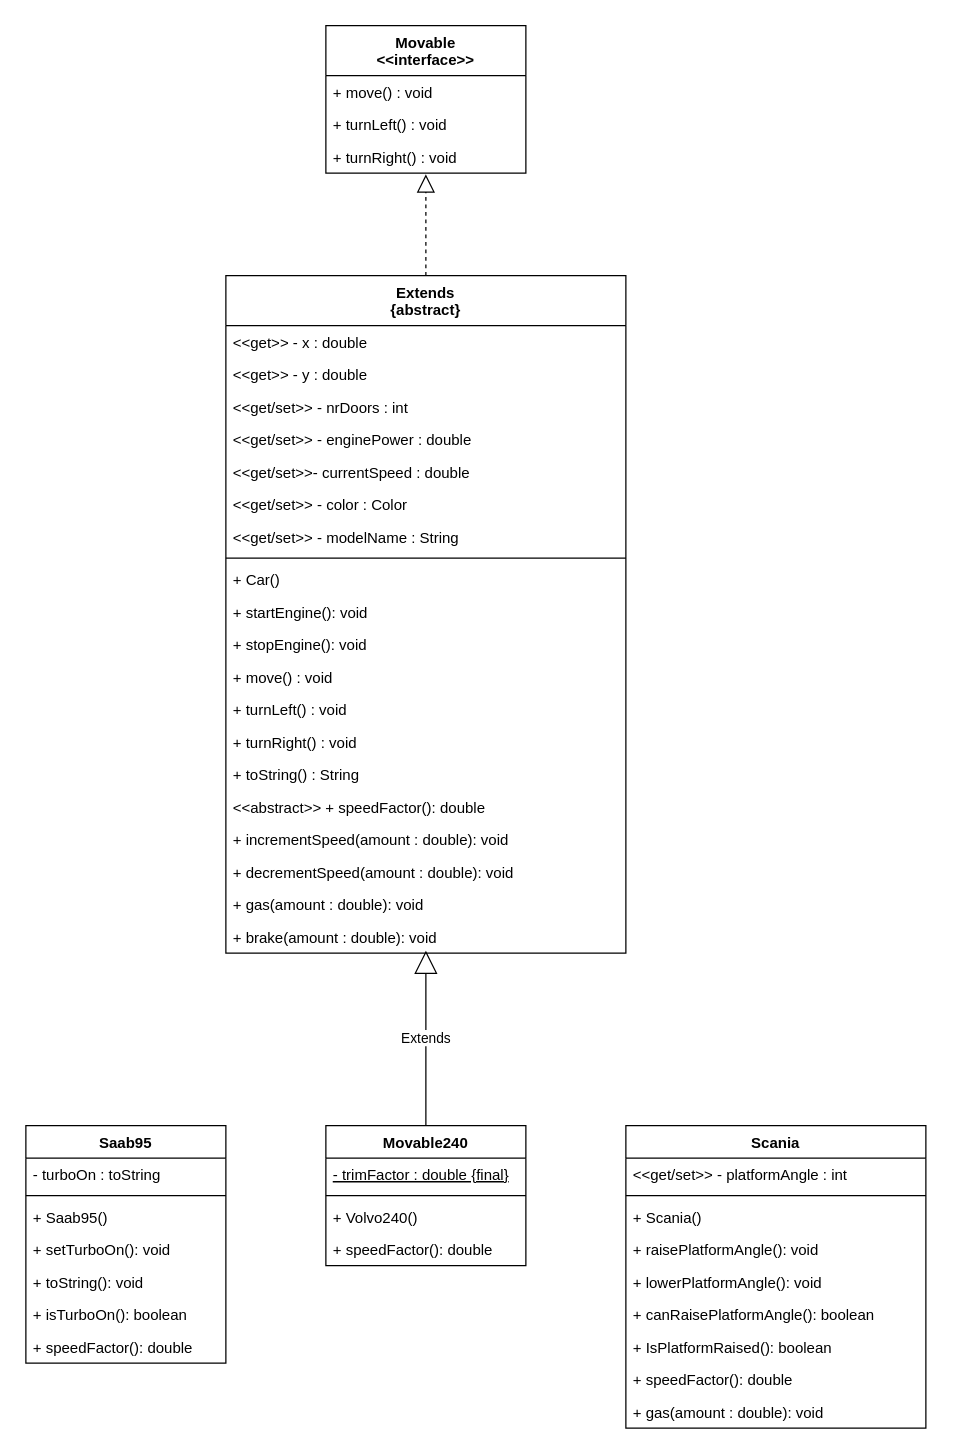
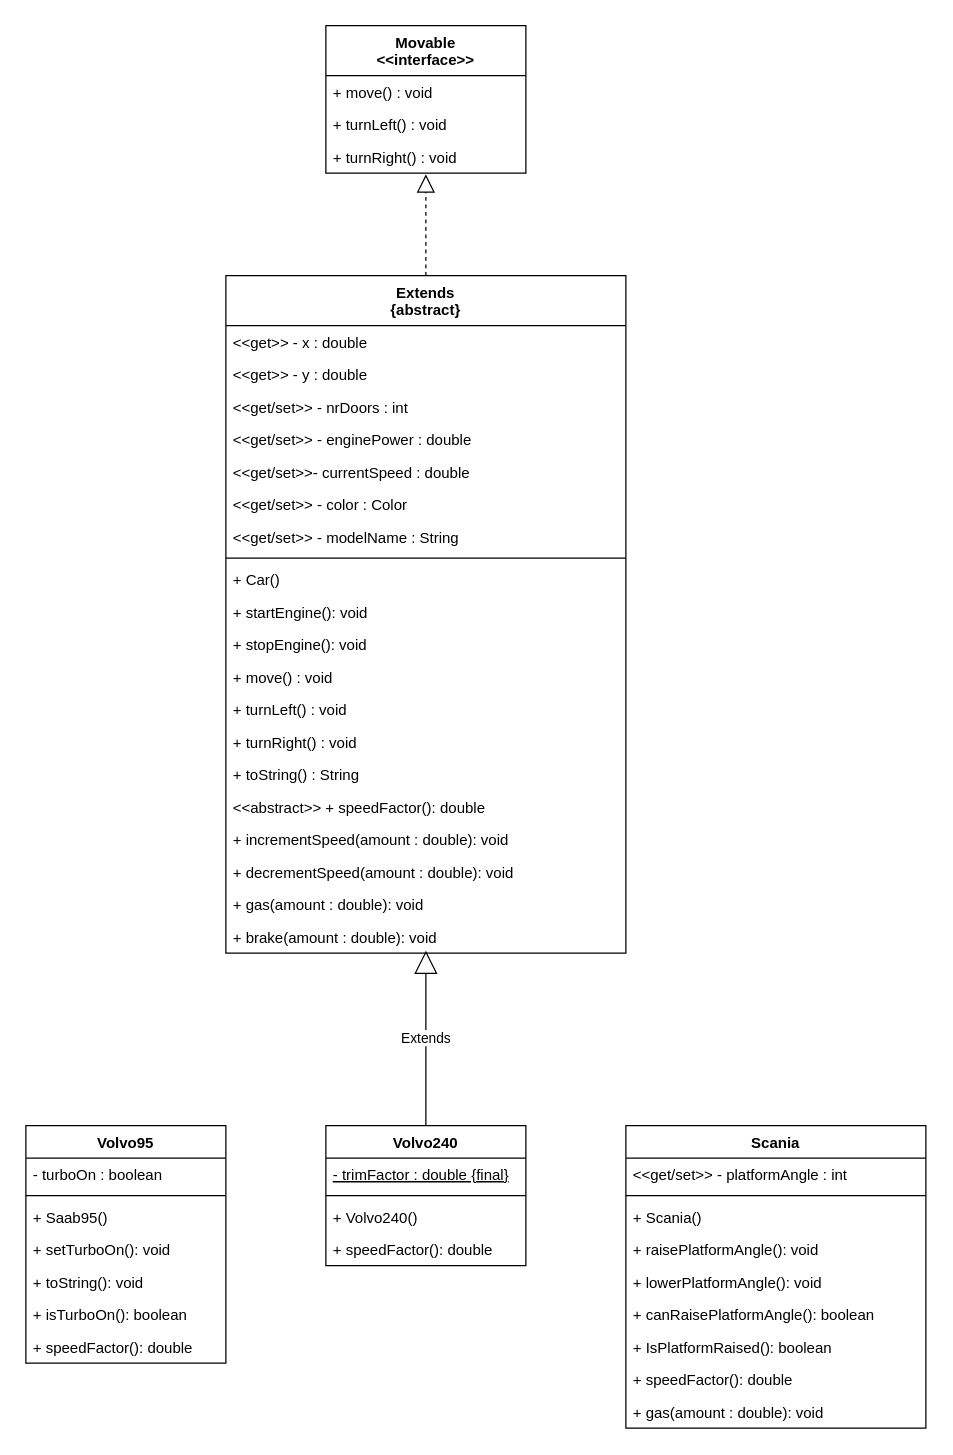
- <mxCell id="28" value="Saab95" style="swimlane;fontStyle=1;align=center;verticalAlign=top;childLayout=stackLayout;horizontal=1;startSize=26;horizontalStack=0;resizeParent=1;resizeParentMax=0;resizeLast=0;collapsible=1;marginBottom=0;" parent="1" vertex="1"><mxGeometry x="20" y="900" width="160" height="190" as="geometry" /></mxCell>
+ <mxCell id="28" value="Volvo95" style="swimlane;fontStyle=1;align=center;verticalAlign=top;childLayout=stackLayout;horizontal=1;startSize=26;horizontalStack=0;resizeParent=1;resizeParentMax=0;resizeLast=0;collapsible=1;marginBottom=0;" parent="1" vertex="1"><mxGeometry x="20" y="900" width="160" height="190" as="geometry" /></mxCell>
- <mxCell id="36" value="Movable240" style="swimlane;fontStyle=1;align=center;verticalAlign=top;childLayout=stackLayout;horizontal=1;startSize=26;horizontalStack=0;resizeParent=1;resizeParentMax=0;resizeLast=0;collapsible=1;marginBottom=0;" parent="1" vertex="1"><mxGeometry x="260" y="900" width="160" height="112" as="geometry" /></mxCell>
+ <mxCell id="36" value="Volvo240" style="swimlane;fontStyle=1;align=center;verticalAlign=top;childLayout=stackLayout;horizontal=1;startSize=26;horizontalStack=0;resizeParent=1;resizeParentMax=0;resizeLast=0;collapsible=1;marginBottom=0;" parent="1" vertex="1"><mxGeometry x="260" y="900" width="160" height="112" as="geometry" /></mxCell>
- <mxCell id="29" value="- turboOn : toString" style="text;strokeColor=none;fillColor=none;align=left;verticalAlign=top;spacingLeft=4;spacingRight=4;overflow=hidden;rotatable=0;points=[[0,0.5],[1,0.5]];portConstraint=eastwest;fontStyle=0" parent="28" vertex="1"><mxGeometry y="26" width="160" height="26" as="geometry" /></mxCell>
+ <mxCell id="29" value="- turboOn : boolean" style="text;strokeColor=none;fillColor=none;align=left;verticalAlign=top;spacingLeft=4;spacingRight=4;overflow=hidden;rotatable=0;points=[[0,0.5],[1,0.5]];portConstraint=eastwest;fontStyle=0" parent="28" vertex="1"><mxGeometry y="26" width="160" height="26" as="geometry" /></mxCell>
